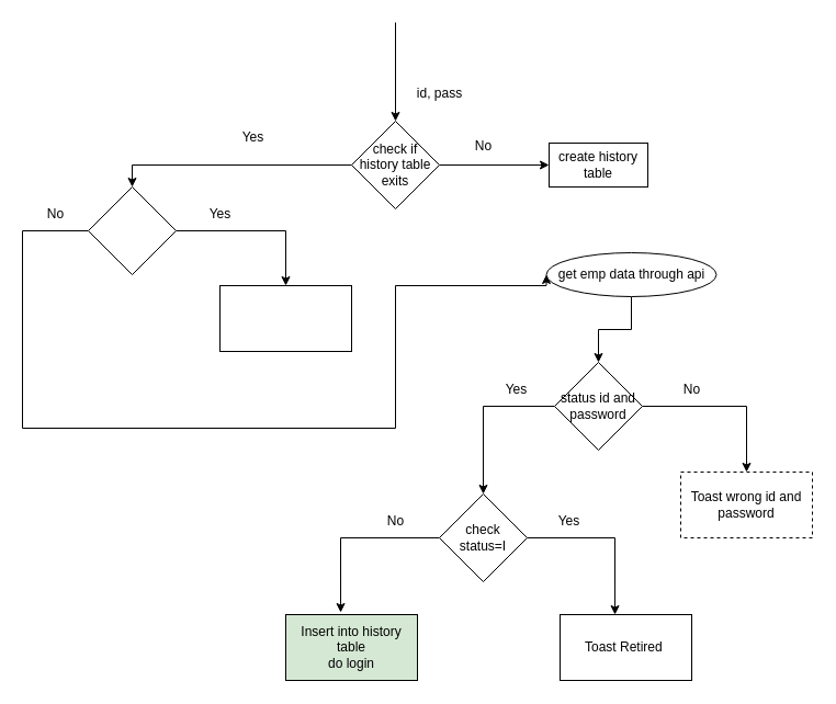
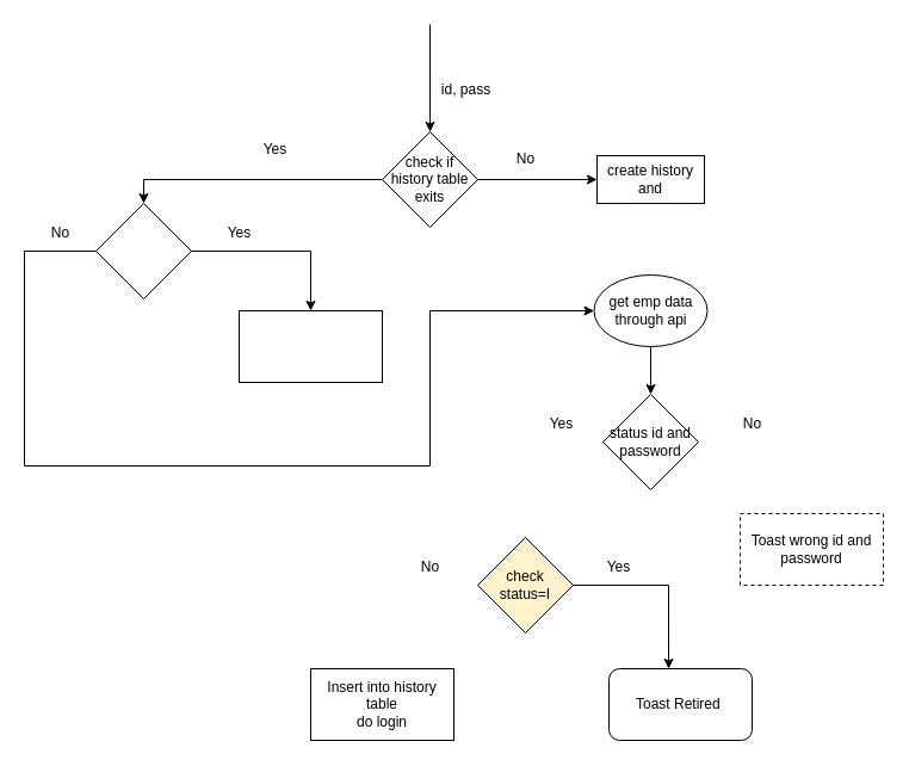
- <mxCell id="22" value="id, pass" style="text;html=1;align=center;verticalAlign=middle;resizable=0;points=[];autosize=1;strokeColor=none;fillColor=none;" vertex="1" parent="1"><mxGeometry x="370" y="70" width="60" height="30" as="geometry" /></mxCell>
+ <mxCell id="22" value="id, pass" style="text;html=1;align=center;verticalAlign=middle;resizable=0;points=[];autosize=1;strokeColor=none;fillColor=none;" vertex="1" parent="1"><mxGeometry x="360" y="60" width="60" height="30" as="geometry" /></mxCell>
- <mxCell id="9" value="create history table" style="rounded=0;whiteSpace=wrap;html=1;" vertex="1" parent="1"><mxGeometry x="500" y="130" width="90" height="40" as="geometry" /></mxCell>
+ <mxCell id="9" value="create history and" style="rounded=0;whiteSpace=wrap;html=1;" vertex="1" parent="1"><mxGeometry x="500" y="130" width="90" height="40" as="geometry" /></mxCell>
- <mxCell id="11" value="get emp data through api" style="ellipse;whiteSpace=wrap;html=1;" vertex="1" parent="1"><mxGeometry x="497.5" y="230" width="155" height="40" as="geometry" /></mxCell>
+ <mxCell id="11" value="get emp data through api" style="ellipse;whiteSpace=wrap;html=1;" vertex="1" parent="1"><mxGeometry x="497.5" y="230" width="95" height="60" as="geometry" /></mxCell>
- <mxCell id="13" style="edgeStyle=orthogonalEdgeStyle;rounded=0;orthogonalLoop=1;jettySize=auto;html=1;entryX=0.5;entryY=0;entryDx=0;entryDy=0;" edge="1" parent="1" source="14" target="20"><mxGeometry relative="1" as="geometry"><mxPoint x="680" y="370" as="targetPoint" /></mxGeometry></mxCell>
- <mxCell id="12" style="edgeStyle=orthogonalEdgeStyle;rounded=0;orthogonalLoop=1;jettySize=auto;html=1;entryX=0.5;entryY=0;entryDx=0;entryDy=0;" edge="1" parent="1" source="14" target="17"><mxGeometry relative="1" as="geometry"><mxPoint x="440" y="370" as="targetPoint" /></mxGeometry></mxCell>
- <mxCell id="15" style="edgeStyle=orthogonalEdgeStyle;rounded=0;orthogonalLoop=1;jettySize=auto;html=1;entryX=0.417;entryY=-0.033;entryDx=0;entryDy=0;entryPerimeter=0;" edge="1" parent="1" source="17" target="18"><mxGeometry relative="1" as="geometry"><mxPoint x="310" y="490" as="targetPoint" /></mxGeometry></mxCell>
- <mxCell id="17" value="check &lt;br&gt;status=I" style="rhombus;whiteSpace=wrap;html=1;" vertex="1" parent="1"><mxGeometry x="400" y="450" width="80" height="80" as="geometry" /></mxCell>
+ <mxCell id="17" value="check &lt;br&gt;status=I" style="rhombus;whiteSpace=wrap;html=1;fillColor=#fff2cc;" vertex="1" parent="1"><mxGeometry x="400" y="450" width="80" height="80" as="geometry" /></mxCell>
- <mxCell id="18" value="Insert into history table&lt;br&gt;do login" style="rounded=0;whiteSpace=wrap;html=1;fillColor=#d5e8d4;" vertex="1" parent="1"><mxGeometry x="260" y="560" width="120" height="60" as="geometry" /></mxCell>
+ <mxCell id="18" value="Insert into history table&lt;br&gt;do login" style="rounded=0;whiteSpace=wrap;html=1;" vertex="1" parent="1"><mxGeometry x="260" y="560" width="120" height="60" as="geometry" /></mxCell>
- <mxCell id="19" value="Toast Retired&amp;nbsp;" style="rounded=0;whiteSpace=wrap;html=1;" vertex="1" parent="1"><mxGeometry x="510" y="560" width="120" height="60" as="geometry" /></mxCell>
+ <mxCell id="19" value="Toast Retired&amp;nbsp;" style="whiteSpace=wrap;html=1;rounded=1;" vertex="1" parent="1"><mxGeometry x="510" y="560" width="120" height="60" as="geometry" /></mxCell>
